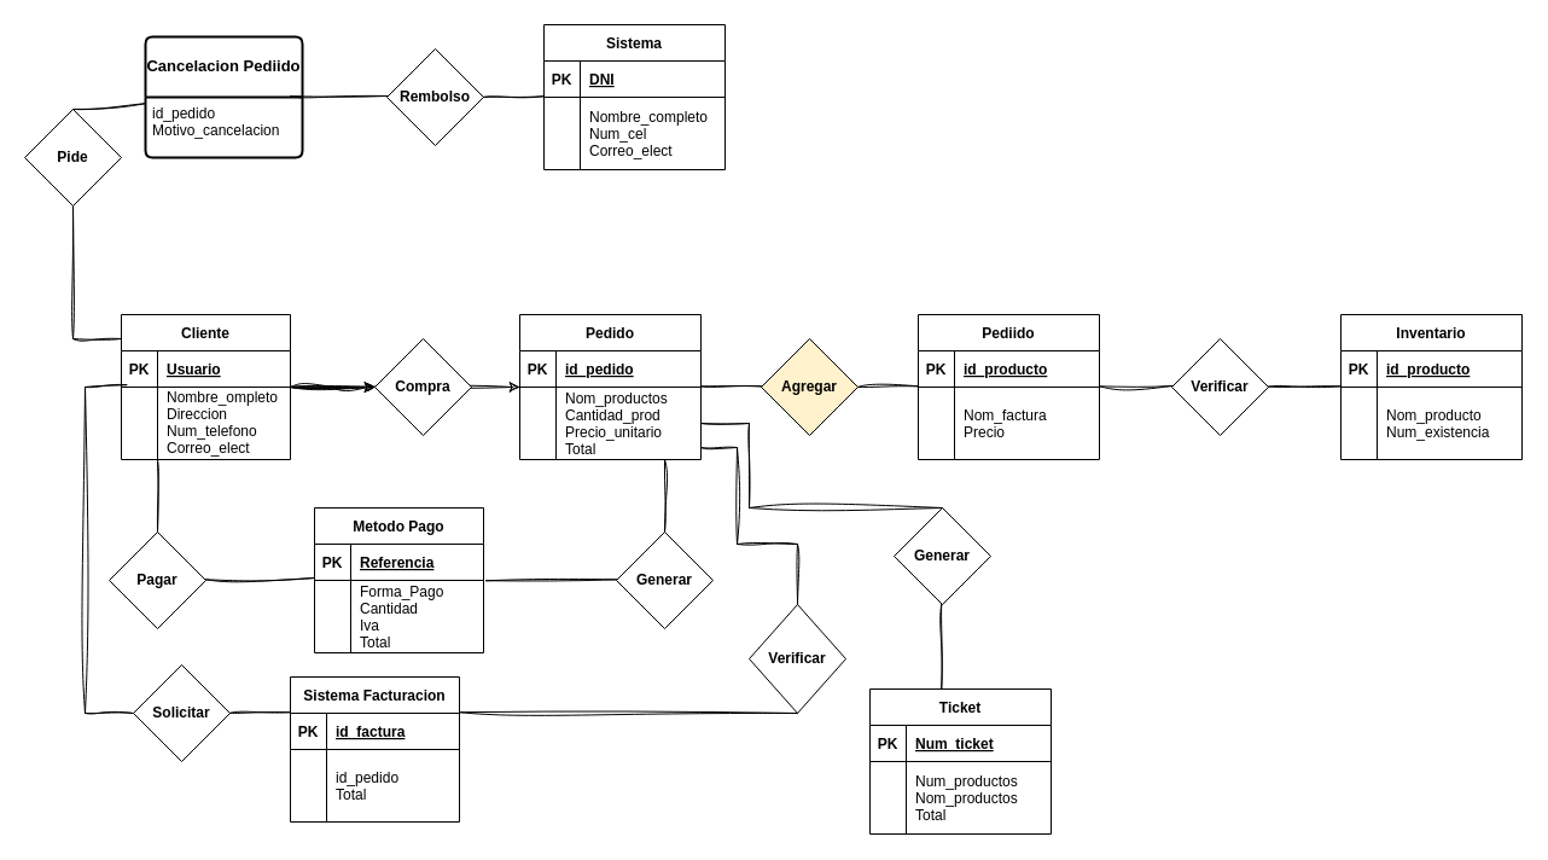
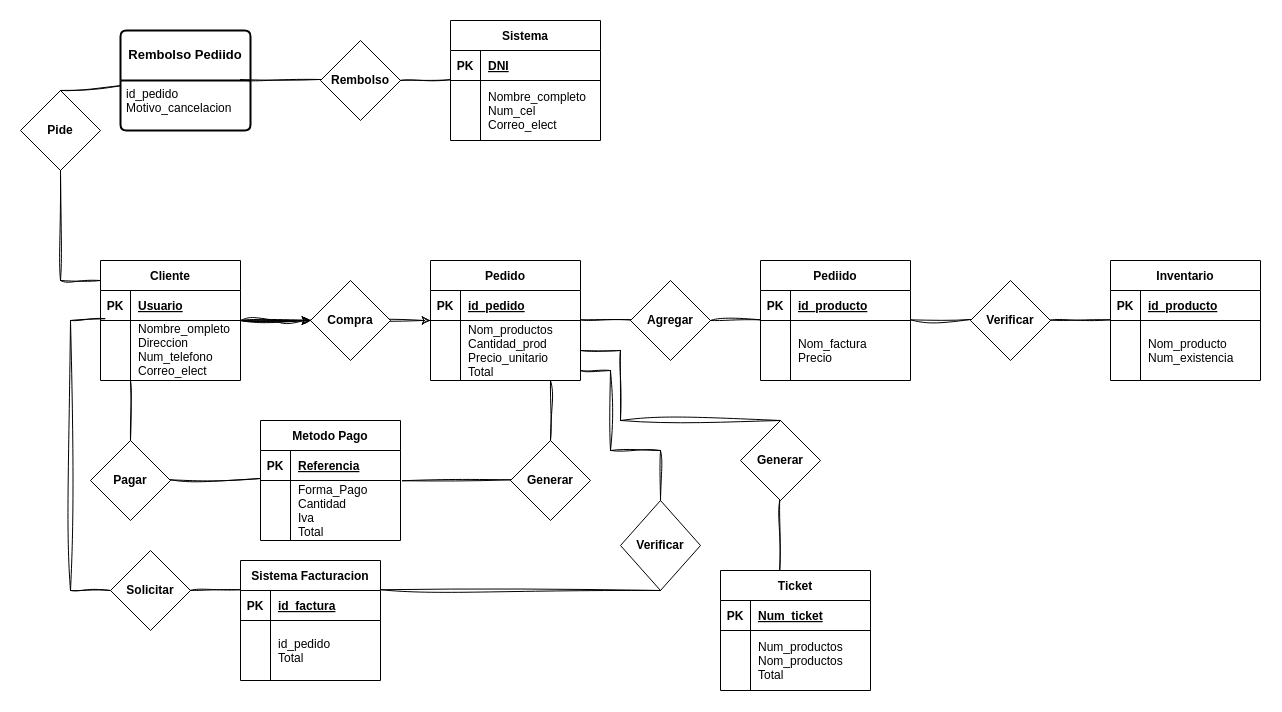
- <mxCell id="73" value="&lt;font style=&quot;font-size: 13px;&quot; face=&quot;Helvetica&quot;&gt;&lt;b&gt;Cancelacion Pediido&lt;/b&gt;&lt;/font&gt;" style="swimlane;childLayout=stackLayout;horizontal=1;startSize=50;horizontalStack=0;rounded=1;fontSize=14;fontStyle=0;strokeWidth=2;resizeParent=0;resizeLast=1;shadow=0;dashed=0;align=center;arcSize=4;whiteSpace=wrap;html=1;hachureGap=4;fontFamily=Architects Daughter;fontSource=https%3A%2F%2Ffonts.googleapis.com%2Fcss%3Ffamily%3DArchitects%2BDaughter;" vertex="1" parent="1"><mxGeometry x="120" y="30" width="130" height="100" as="geometry" /></mxCell>
+ <mxCell id="73" value="&lt;font style=&quot;font-size: 13px;&quot; face=&quot;Helvetica&quot;&gt;&lt;b&gt;Rembolso Pediido&lt;/b&gt;&lt;/font&gt;" style="swimlane;childLayout=stackLayout;horizontal=1;startSize=50;horizontalStack=0;rounded=1;fontSize=14;fontStyle=0;strokeWidth=2;resizeParent=0;resizeLast=1;shadow=0;dashed=0;align=center;arcSize=4;whiteSpace=wrap;html=1;hachureGap=4;fontFamily=Architects Daughter;fontSource=https%3A%2F%2Ffonts.googleapis.com%2Fcss%3Ffamily%3DArchitects%2BDaughter;" vertex="1" parent="1"><mxGeometry x="120" y="30" width="130" height="100" as="geometry" /></mxCell>
- <mxCell id="21" value="Agregar" style="rhombus;whiteSpace=wrap;html=1;startSize=30;fontStyle=1;fillColor=#fff2cc;" vertex="1" parent="1"><mxGeometry x="630" y="280" width="80" height="80" as="geometry" /></mxCell>
+ <mxCell id="21" value="Agregar" style="rhombus;whiteSpace=wrap;html=1;startSize=30;fontStyle=1;" vertex="1" parent="1"><mxGeometry x="630" y="280" width="80" height="80" as="geometry" /></mxCell>
